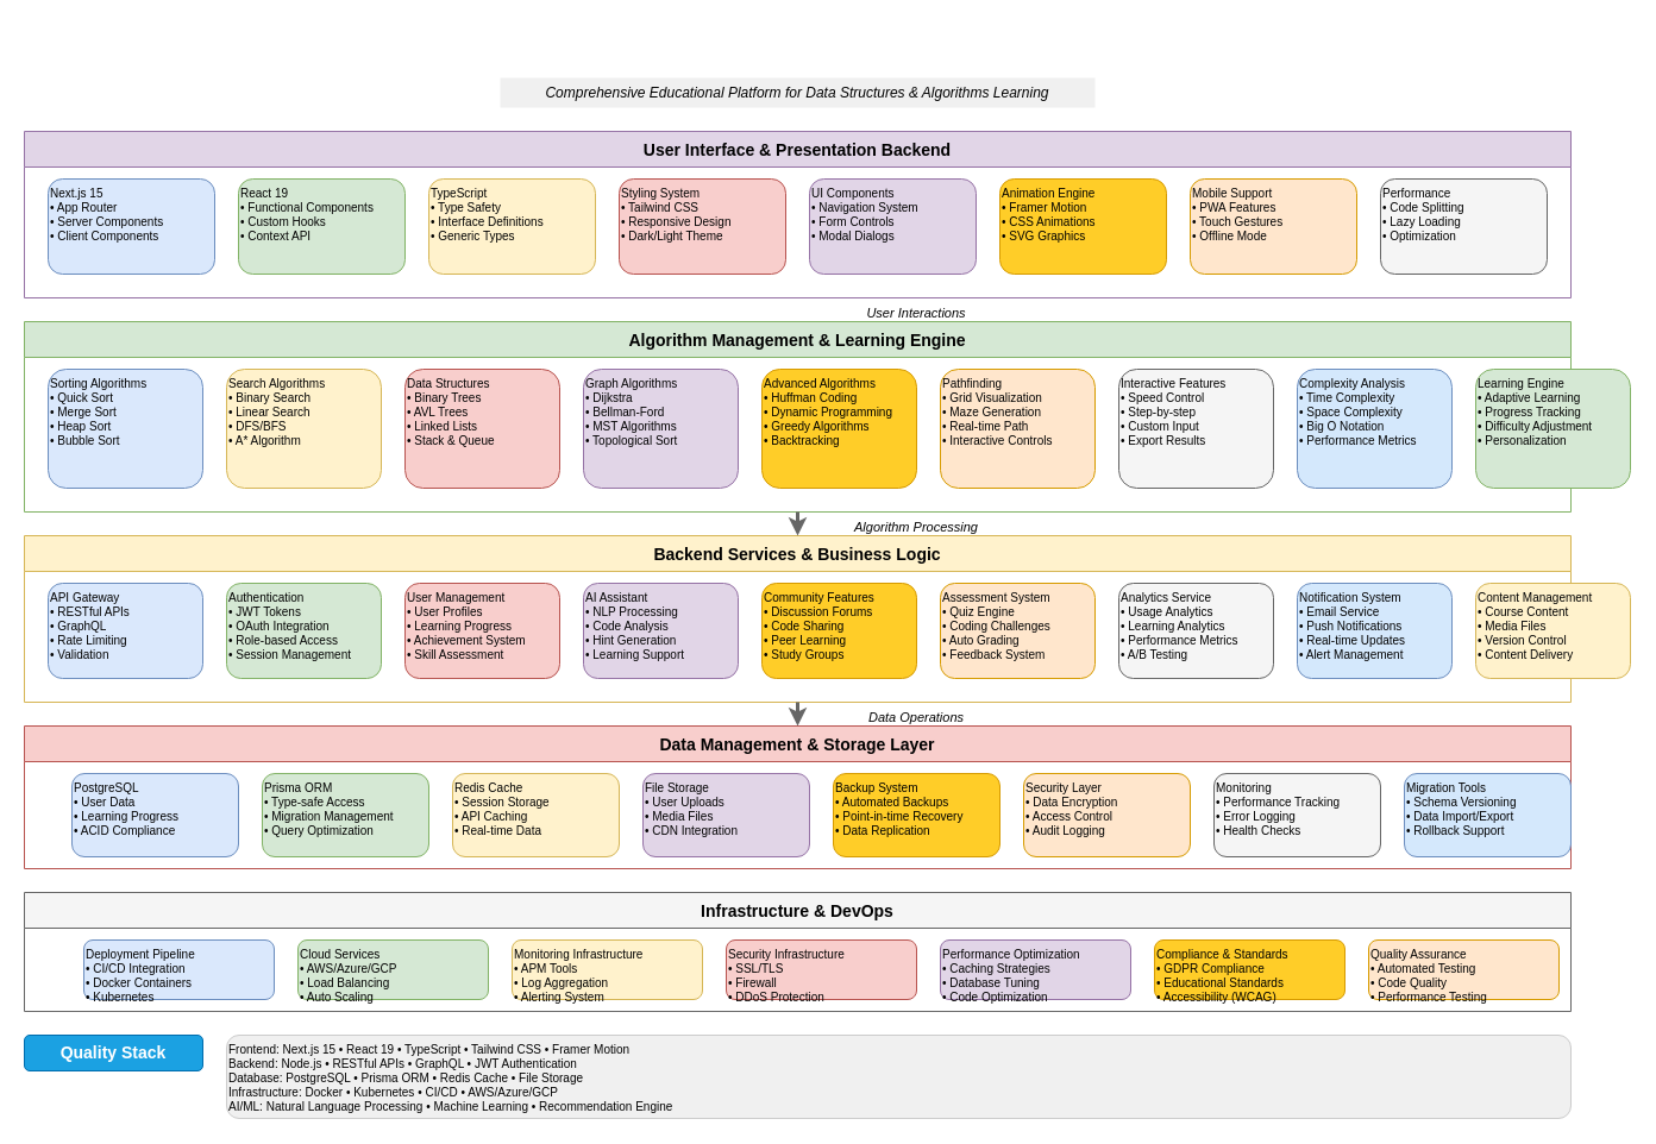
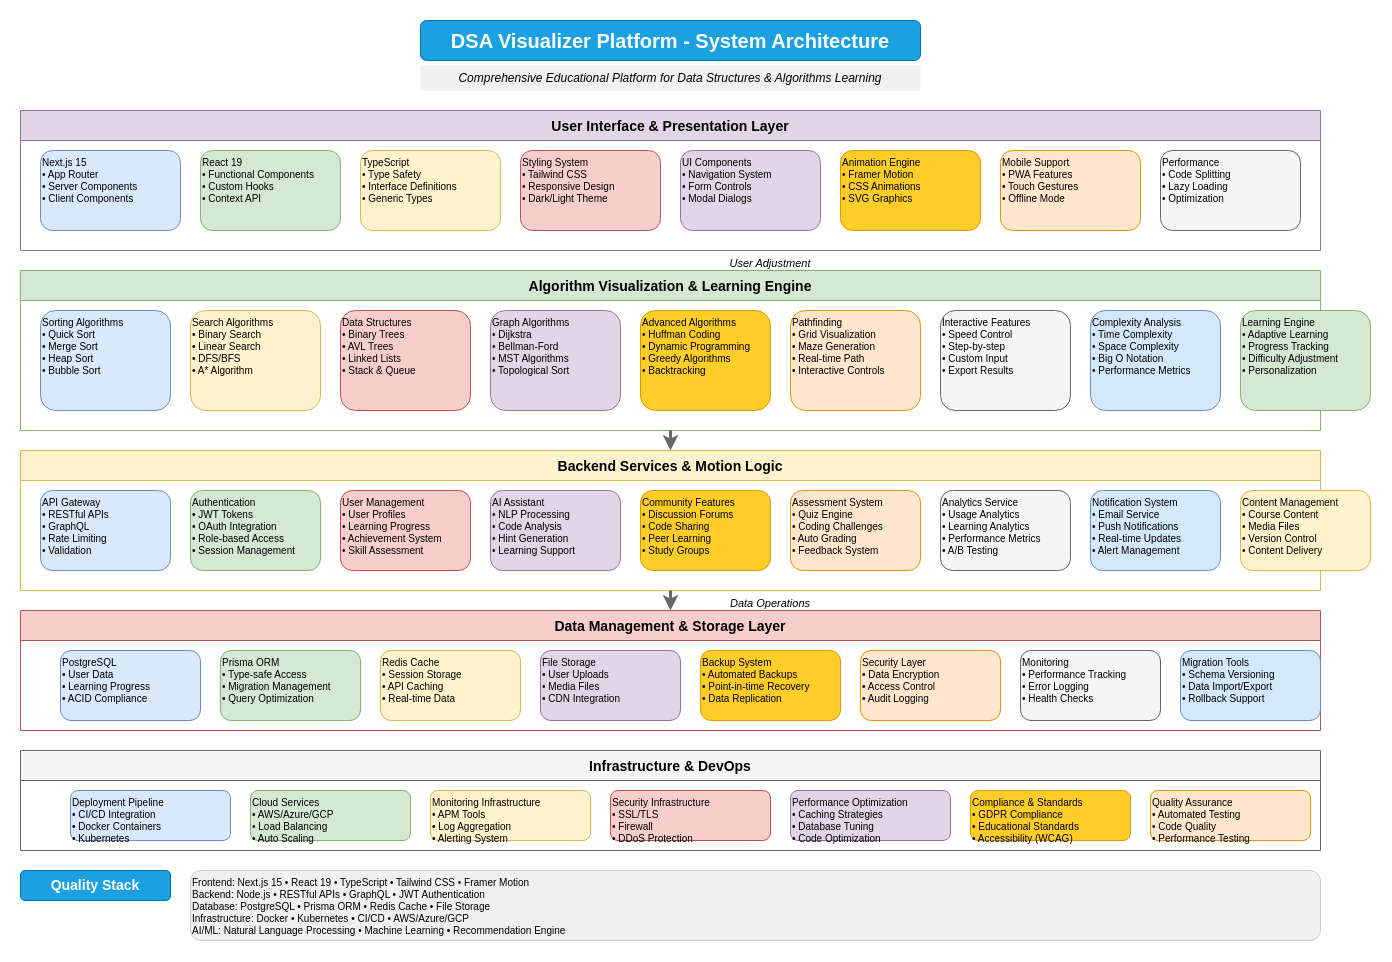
+ <mxCell id="2" value="DSA Visualizer Platform - System Architecture" style="text;html=1;align=center;verticalAlign=middle;whiteSpace=wrap;rounded=1;fillColor=#1ba1e2;fontColor=#ffffff;fontSize=20;fontStyle=1;strokeColor=#006EAF;" vertex="1" parent="1"><mxGeometry x="420" y="20" width="500" height="40" as="geometry" /></mxCell>
- <mxCell id="4" value="User Interface &amp; Presentation Backend" style="swimlane;startSize=30;fillColor=#e1d5e7;strokeColor=#9673a6;fontSize=14;fontStyle=1;" vertex="1" parent="1"><mxGeometry x="20" y="110" width="1300" height="140" as="geometry" /></mxCell>
+ <mxCell id="4" value="User Interface &amp; Presentation Layer" style="swimlane;startSize=30;fillColor=#e1d5e7;strokeColor=#9673a6;fontSize=14;fontStyle=1;" vertex="1" parent="1"><mxGeometry x="20" y="110" width="1300" height="140" as="geometry" /></mxCell>
- <mxCell id="52" value="User Interactions" style="text;html=1;strokeColor=none;fillColor=none;align=center;verticalAlign=middle;whiteSpace=wrap;rounded=0;fontSize=11;fontStyle=2;" vertex="1" parent="1"><mxGeometry x="720" y="255" width="100" height="15" as="geometry" /></mxCell>
+ <mxCell id="52" value="User Adjustment" style="text;html=1;strokeColor=none;fillColor=none;align=center;verticalAlign=middle;whiteSpace=wrap;rounded=0;fontSize=11;fontStyle=2;" vertex="1" parent="1"><mxGeometry x="720" y="255" width="100" height="15" as="geometry" /></mxCell>
- <mxCell id="13" value="Algorithm Management &amp; Learning Engine" style="swimlane;startSize=30;fillColor=#d5e8d4;strokeColor=#82b366;fontSize=14;fontStyle=1;" vertex="1" parent="1"><mxGeometry x="20" y="270" width="1300" height="160" as="geometry" /></mxCell>
+ <mxCell id="13" value="Algorithm Visualization &amp; Learning Engine" style="swimlane;startSize=30;fillColor=#d5e8d4;strokeColor=#82b366;fontSize=14;fontStyle=1;" vertex="1" parent="1"><mxGeometry x="20" y="270" width="1300" height="160" as="geometry" /></mxCell>
- <mxCell id="53" value="Algorithm Processing" style="text;html=1;strokeColor=none;fillColor=none;align=center;verticalAlign=middle;whiteSpace=wrap;rounded=0;fontSize=11;fontStyle=2;" vertex="1" parent="1"><mxGeometry x="710" y="435" width="120" height="15" as="geometry" /></mxCell>
- <mxCell id="23" value="Backend Services &amp; Business Logic" style="swimlane;startSize=30;fillColor=#fff2cc;strokeColor=#d6b656;fontSize=14;fontStyle=1;" vertex="1" parent="1"><mxGeometry x="20" y="450" width="1300" height="140" as="geometry" /></mxCell>
+ <mxCell id="23" value="Backend Services &amp; Motion Logic" style="swimlane;startSize=30;fillColor=#fff2cc;strokeColor=#d6b656;fontSize=14;fontStyle=1;" vertex="1" parent="1"><mxGeometry x="20" y="450" width="1300" height="140" as="geometry" /></mxCell>
